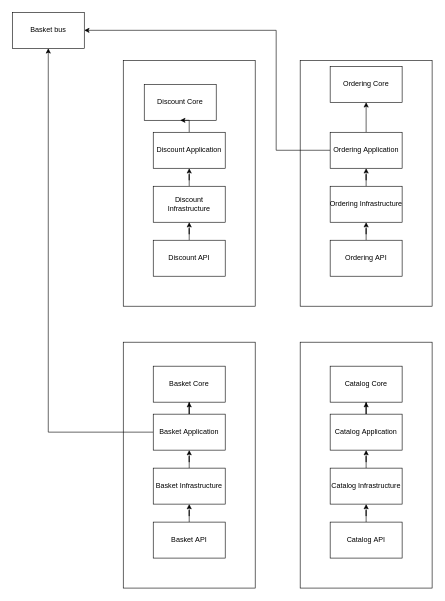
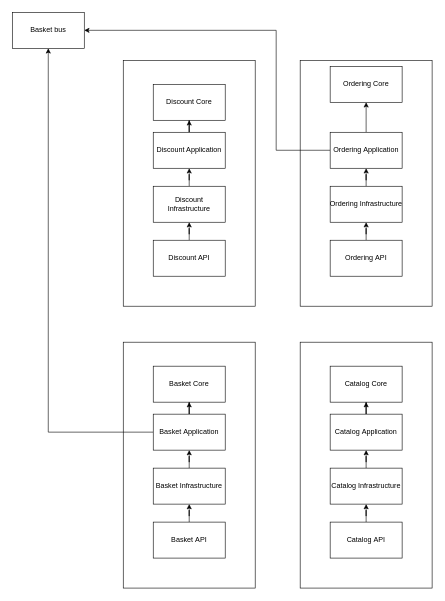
- <mxCell id="3" value="Discount Core" style="rounded=0;whiteSpace=wrap;html=1;" vertex="1" parent="1"><mxGeometry x="240" y="140" width="120" height="60" as="geometry" /></mxCell>
+ <mxCell id="3" value="Discount Core" style="rounded=0;whiteSpace=wrap;html=1;" vertex="1" parent="1"><mxGeometry x="255" y="140" width="120" height="60" as="geometry" /></mxCell>
